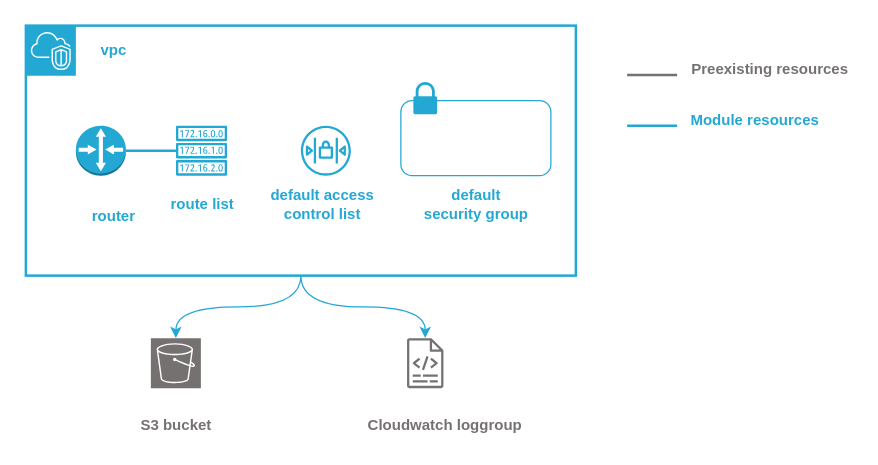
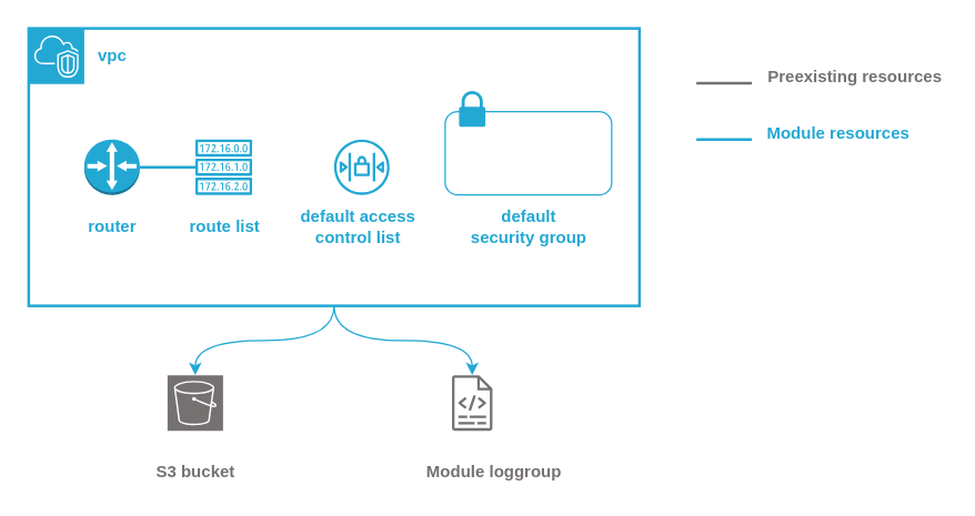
- <mxCell id="9" value="vpc" style="text;html=1;resizable=0;autosize=1;align=center;verticalAlign=middle;points=[];fillColor=none;strokeColor=none;rounded=0;fontColor=#23A8D4;fontStyle=1" parent="1" vertex="1"><mxGeometry x="75" y="30" width="30" height="20" as="geometry" /></mxCell>
+ <mxCell id="9" value="vpc" style="text;html=1;resizable=0;autosize=1;align=center;verticalAlign=middle;points=[];fillColor=none;strokeColor=none;rounded=0;fontColor=#23A8D4;fontStyle=1" parent="1" vertex="1"><mxGeometry x="65" y="30" width="30" height="20" as="geometry" /></mxCell>
- <mxCell id="10" value="router" style="text;html=1;resizable=0;autosize=1;align=center;verticalAlign=middle;points=[];fillColor=none;strokeColor=none;rounded=0;fontColor=#23A8D4;fontStyle=1" parent="1" vertex="1"><mxGeometry x="65" y="163" width="50" height="20" as="geometry" /></mxCell>
+ <mxCell id="10" value="router" style="text;html=1;resizable=0;autosize=1;align=center;verticalAlign=middle;points=[];fillColor=none;strokeColor=none;rounded=0;fontColor=#23A8D4;fontStyle=1" parent="1" vertex="1"><mxGeometry x="55" y="153" width="50" height="20" as="geometry" /></mxCell>
- <mxCell id="23" value="&lt;font style=&quot;font-size: 12px&quot;&gt;Cloudwatch loggroup&lt;/font&gt;" style="text;html=1;resizable=0;autosize=1;align=center;verticalAlign=middle;points=[];fillColor=none;strokeColor=none;rounded=0;fontSize=12;fontColor=#767171;fontStyle=1" vertex="1" parent="1"><mxGeometry x="285" y="330" width="140" height="20" as="geometry" /></mxCell>
+ <mxCell id="23" value="&lt;font style=&quot;font-size: 12px&quot;&gt;Module loggroup&lt;/font&gt;" style="text;html=1;resizable=0;autosize=1;align=center;verticalAlign=middle;points=[];fillColor=none;strokeColor=none;rounded=0;fontSize=12;fontColor=#767171;fontStyle=1" vertex="1" parent="1"><mxGeometry x="285" y="330" width="140" height="20" as="geometry" /></mxCell>
